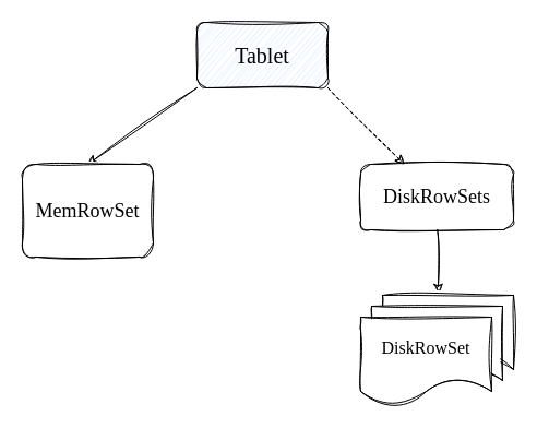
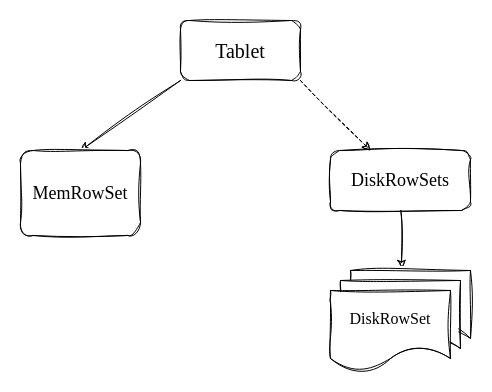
- <mxCell id="4" value="&lt;font face=&quot;Lucida Console&quot; style=&quot;font-size: 20px;&quot;&gt;Tablet&lt;/font&gt;" style="rounded=1;whiteSpace=wrap;html=1;sketch=1;curveFitting=1;jiggle=2;fillColor=#dae8fc;" parent="1" vertex="1"><mxGeometry x="180" y="20" width="120" height="60" as="geometry" /></mxCell>
+ <mxCell id="4" value="&lt;font face=&quot;Lucida Console&quot; style=&quot;font-size: 20px;&quot;&gt;Tablet&lt;/font&gt;" style="rounded=1;whiteSpace=wrap;html=1;sketch=1;curveFitting=1;jiggle=2;" parent="1" vertex="1"><mxGeometry x="180" y="20" width="120" height="60" as="geometry" /></mxCell>
